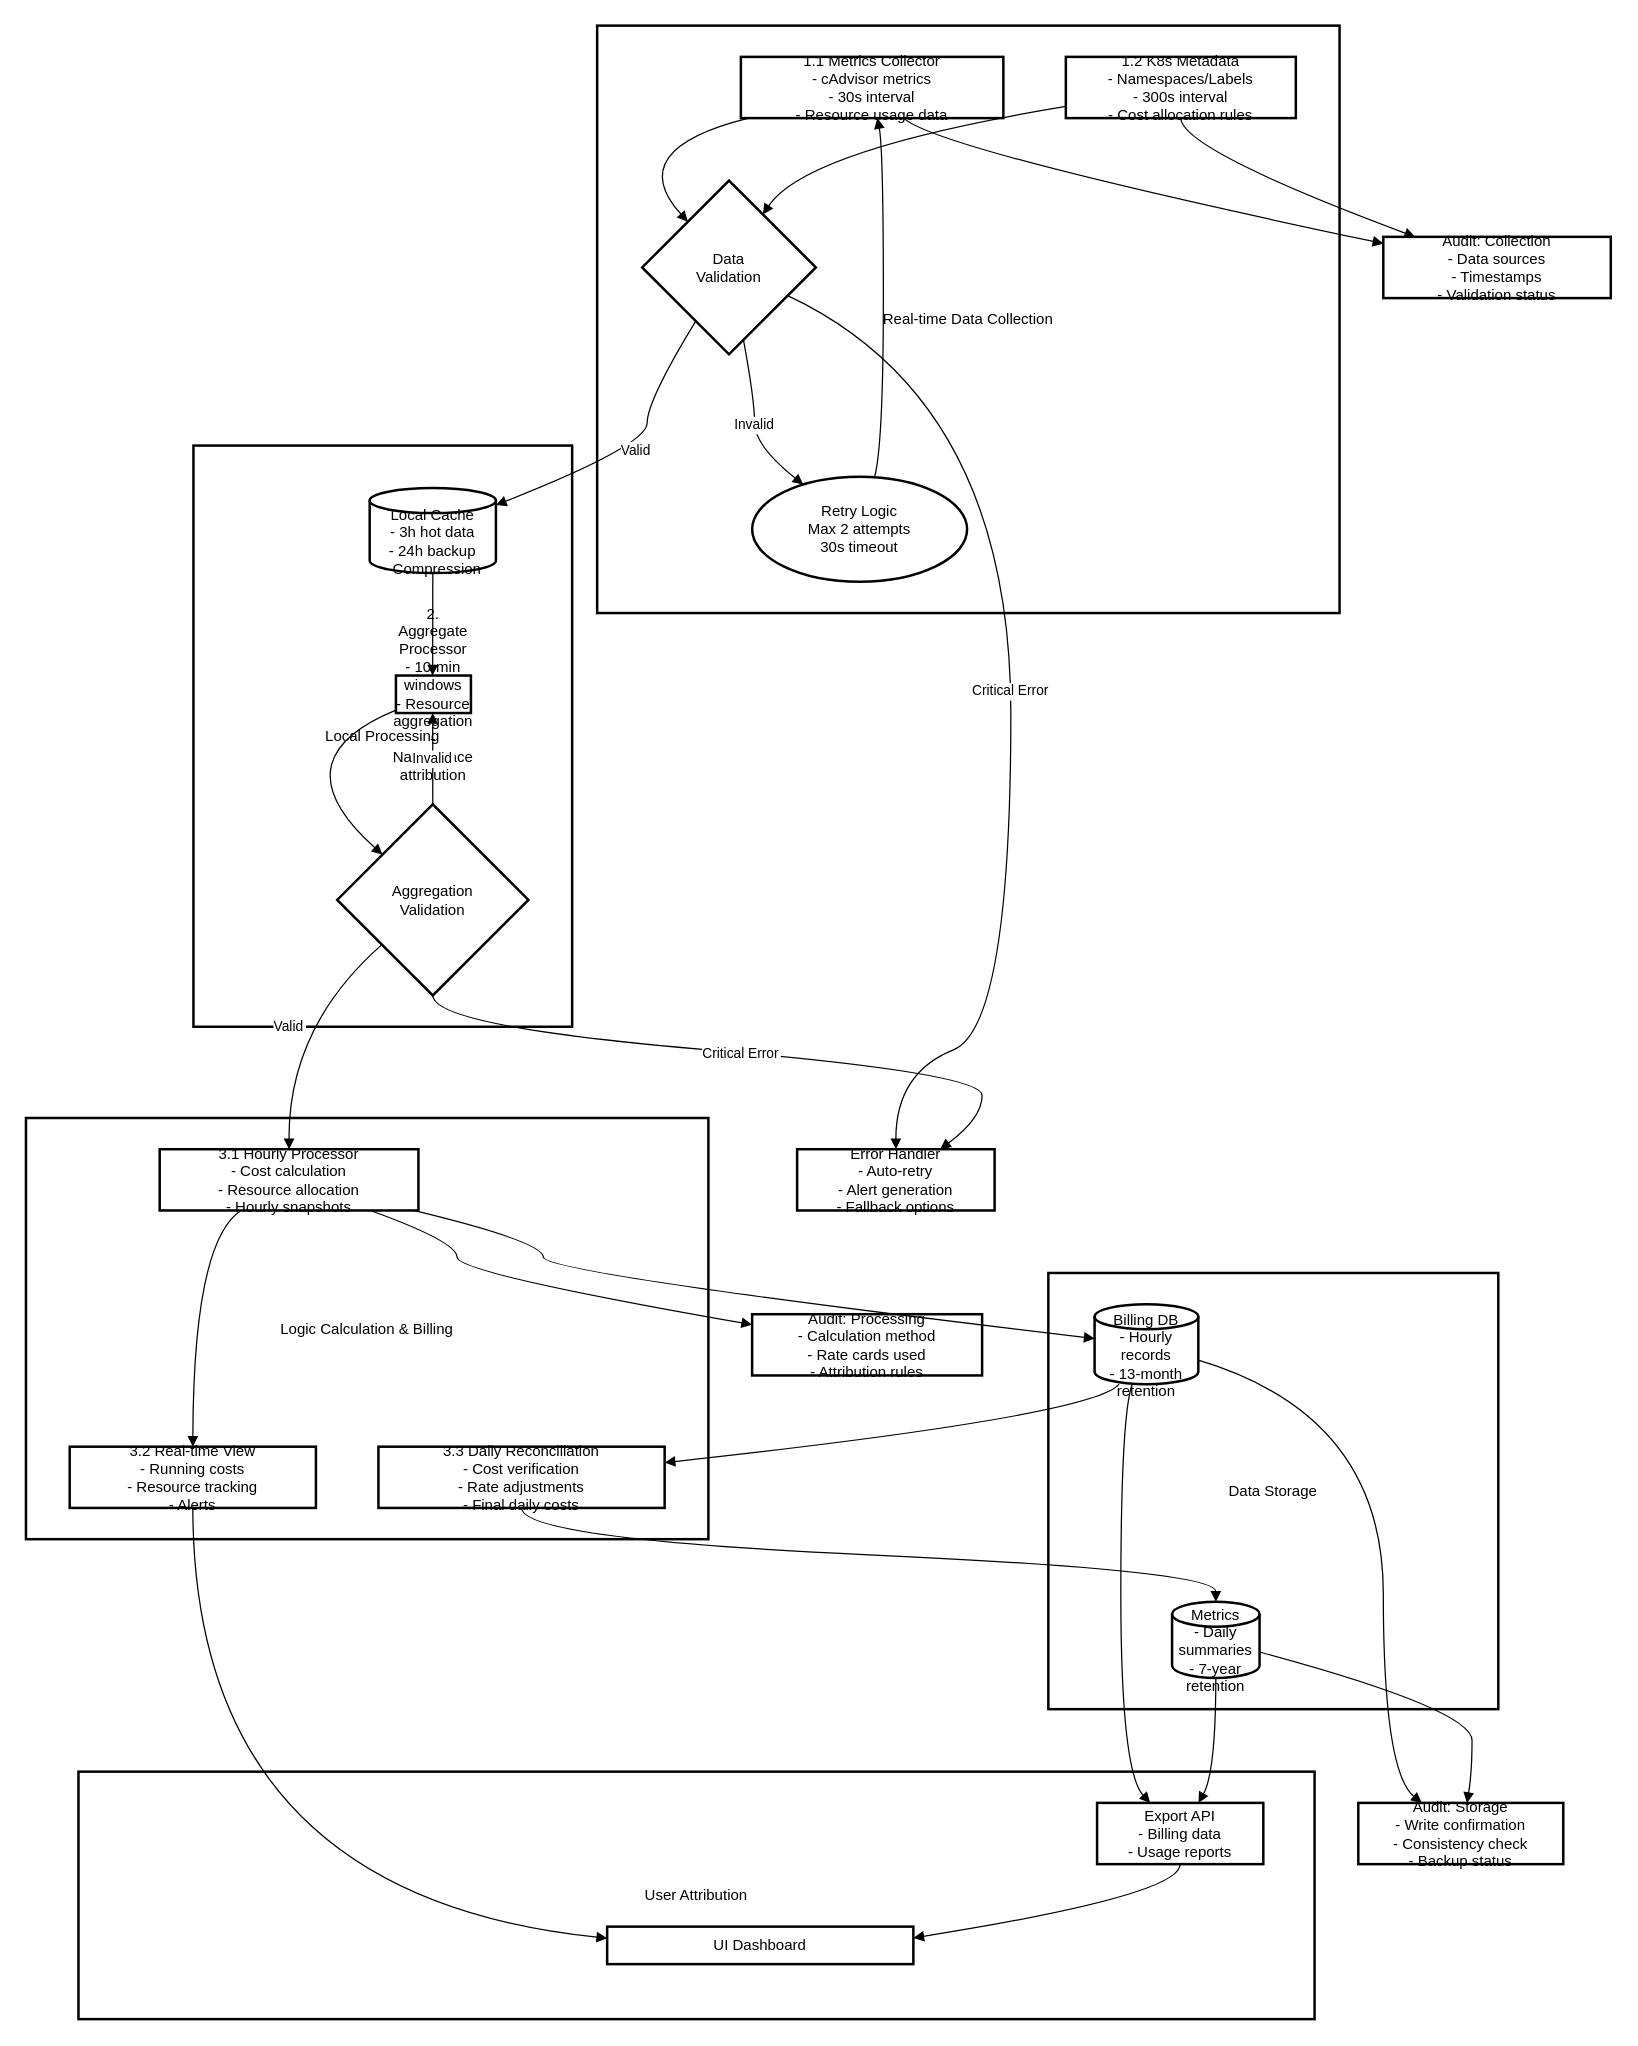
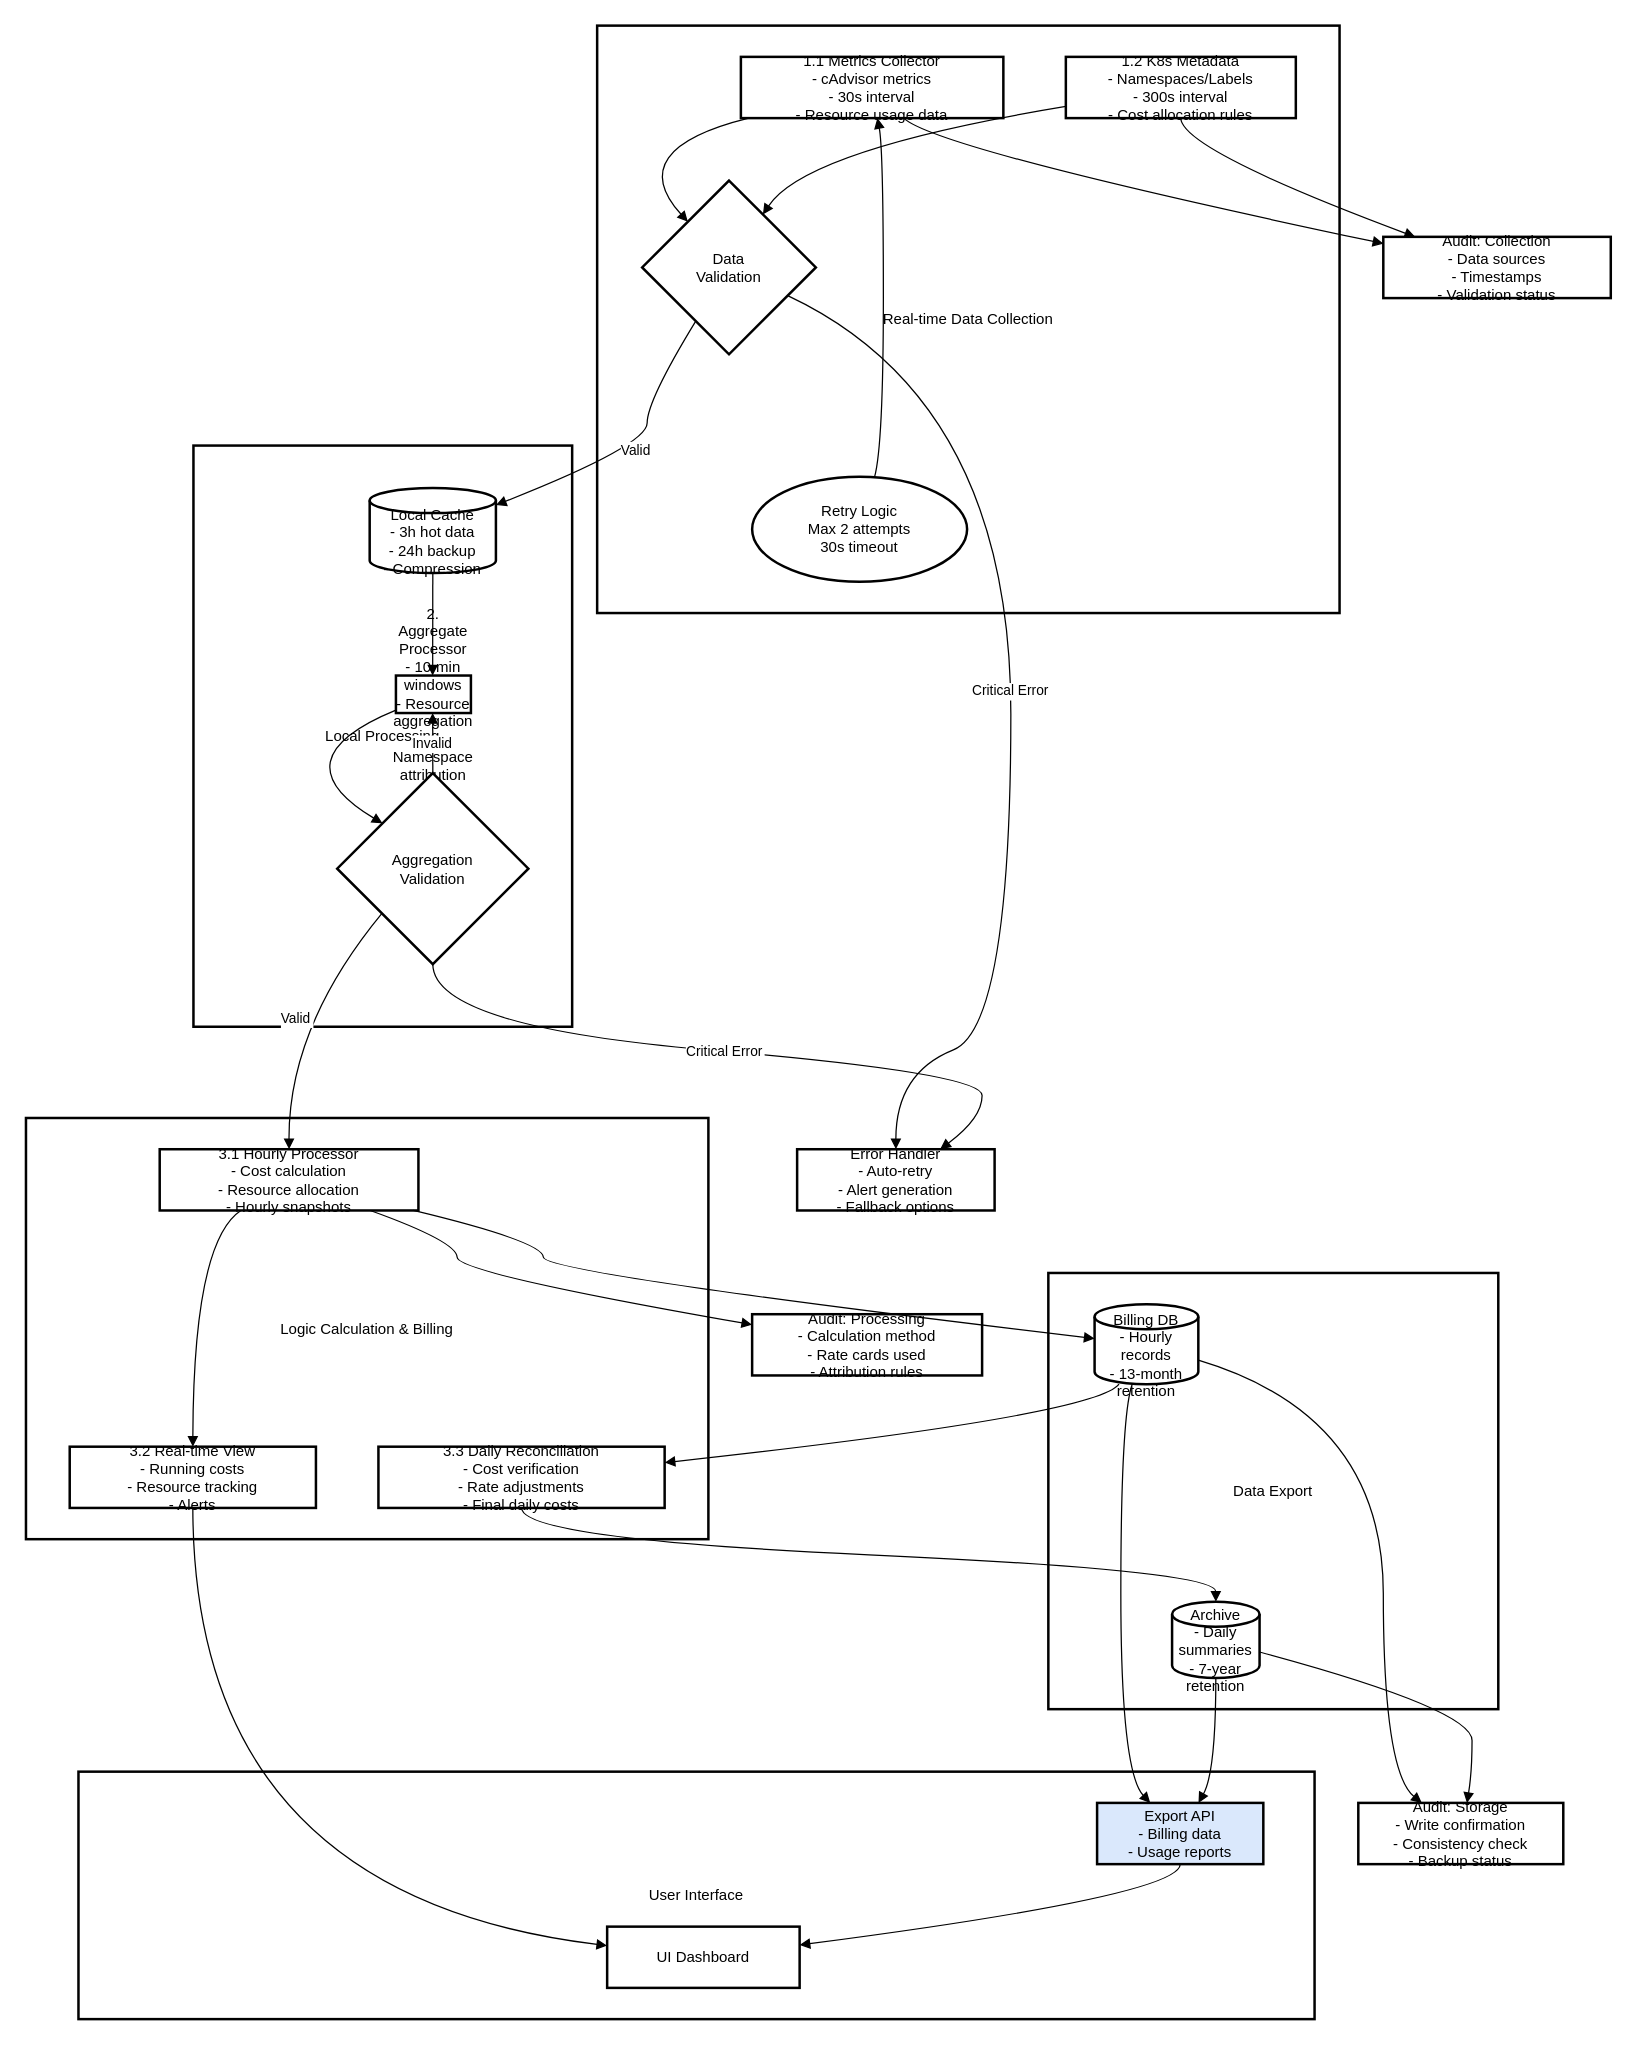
- <mxCell id="28" value="Invalid" style="curved=1;startArrow=none;endArrow=block;exitX=0.6;exitY=1;entryX=0.19;entryY=0;rounded=0;" edge="1" parent="1" source="9" target="10"><mxGeometry relative="1" as="geometry"><Array as="points"><mxPoint x="603" y="320" /><mxPoint x="603" y="356" /></Array></mxGeometry></mxCell>
- <mxCell id="13" value="Aggregation&#10;        Validation" style="rhombus;strokeWidth=2;whiteSpace=wrap;" vertex="1" parent="1"><mxGeometry x="269" y="643" width="153" height="153" as="geometry" /></mxCell>
+ <mxCell id="13" value="Aggregation&#10;        Validation" style="rhombus;strokeWidth=2;whiteSpace=wrap;" vertex="1" parent="1"><mxGeometry x="269" y="618" width="153" height="153" as="geometry" /></mxCell>
- <mxCell id="3" value="Data Storage" style="whiteSpace=wrap;strokeWidth=2;" vertex="1" parent="1"><mxGeometry x="838" y="1018" width="360" height="349" as="geometry" /></mxCell>
+ <mxCell id="3" value="Data Export" style="whiteSpace=wrap;strokeWidth=2;" vertex="1" parent="1"><mxGeometry x="838" y="1018" width="360" height="349" as="geometry" /></mxCell>
- <mxCell id="18" value="Metrics&#10;        - Daily summaries&#10;        - 7-year retention" style="shape=cylinder3;boundedLbl=1;backgroundOutline=1;size=10;strokeWidth=2;whiteSpace=wrap;" vertex="1" parent="1"><mxGeometry x="937" y="1281" width="70" height="61" as="geometry" /></mxCell>
+ <mxCell id="18" value="Archive&#10;        - Daily summaries&#10;        - 7-year retention" style="shape=cylinder3;boundedLbl=1;backgroundOutline=1;size=10;strokeWidth=2;whiteSpace=wrap;" vertex="1" parent="1"><mxGeometry x="937" y="1281" width="70" height="61" as="geometry" /></mxCell>
- <mxCell id="20" value="Export API&#10;        - Billing data&#10;        - Usage reports" style="whiteSpace=wrap;strokeWidth=2;" vertex="1" parent="1"><mxGeometry x="877" y="1442" width="133" height="49" as="geometry" /></mxCell>
+ <mxCell id="20" value="Export API&#10;        - Billing data&#10;        - Usage reports" style="whiteSpace=wrap;strokeWidth=2;fillColor=#dae8fc;" vertex="1" parent="1"><mxGeometry x="877" y="1442" width="133" height="49" as="geometry" /></mxCell>
- <mxCell id="2" value="User Attribution" style="whiteSpace=wrap;strokeWidth=2;" vertex="1" parent="1"><mxGeometry x="62" y="1417" width="989" height="198" as="geometry" /></mxCell>
+ <mxCell id="2" value="User Interface" style="whiteSpace=wrap;strokeWidth=2;" vertex="1" parent="1"><mxGeometry x="62" y="1417" width="989" height="198" as="geometry" /></mxCell>
- <mxCell id="19" value="UI Dashboard" style="whiteSpace=wrap;strokeWidth=2;" vertex="1" parent="1"><mxGeometry x="485" y="1541" width="245" height="30" as="geometry" /></mxCell>
+ <mxCell id="19" value="UI Dashboard" style="whiteSpace=wrap;strokeWidth=2;" vertex="1" parent="1"><mxGeometry x="485" y="1541" width="154" height="49" as="geometry" /></mxCell>
